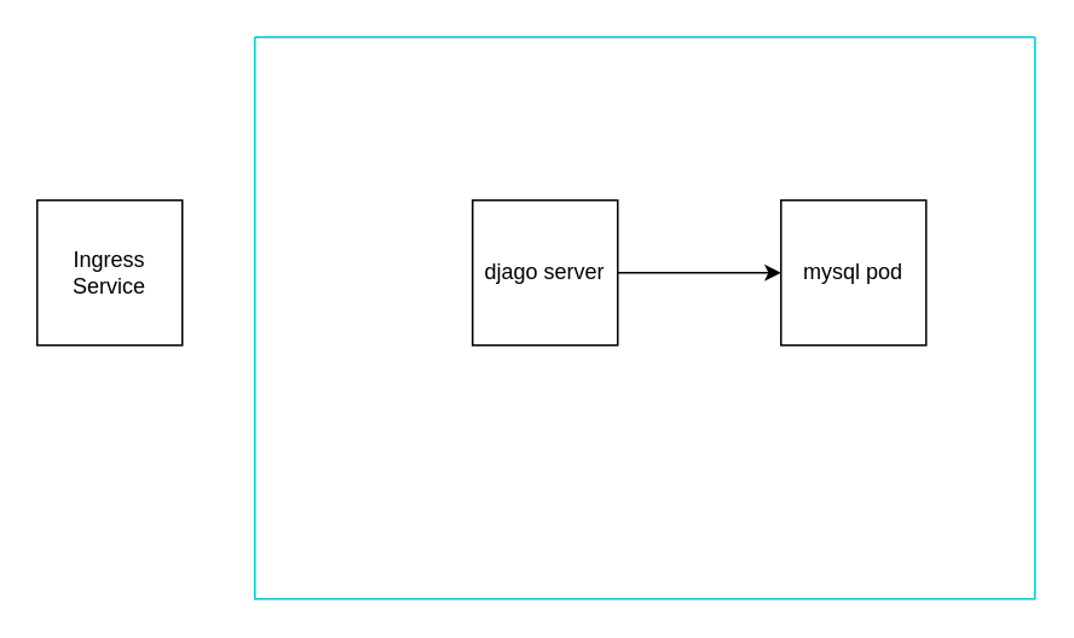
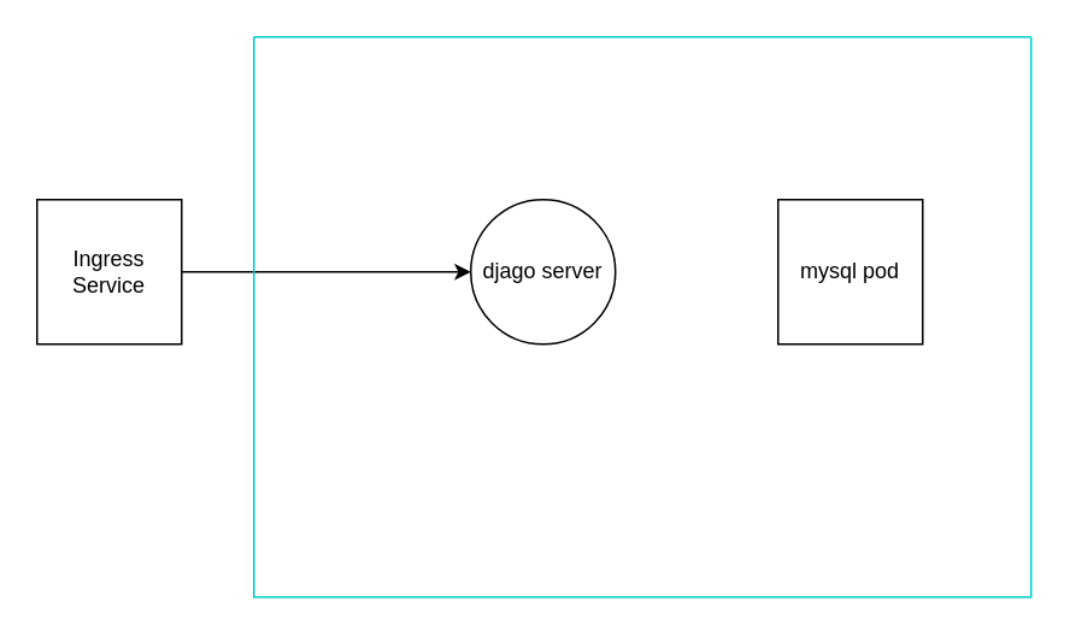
+ <mxCell id="2" style="edgeStyle=orthogonalEdgeStyle;rounded=0;orthogonalLoop=1;jettySize=auto;html=1;exitX=1;exitY=0.5;exitDx=0;exitDy=0;entryX=0;entryY=0.5;entryDx=0;entryDy=0;" edge="1" parent="1" source="3" target="5"><mxGeometry relative="1" as="geometry" /></mxCell>
- <mxCell id="5" value="djago server" style="whiteSpace=wrap;html=1;aspect=fixed;" vertex="1" parent="4"><mxGeometry x="120" y="90" width="80" height="80" as="geometry" /></mxCell>
+ <mxCell id="5" value="djago server" style="ellipse;whiteSpace=wrap;html=1;aspect=fixed;" vertex="1" parent="4"><mxGeometry x="120" y="90" width="80" height="80" as="geometry" /></mxCell>
- <mxCell id="7" style="edgeStyle=orthogonalEdgeStyle;rounded=0;orthogonalLoop=1;jettySize=auto;html=1;exitX=1;exitY=0.5;exitDx=0;exitDy=0;entryX=0;entryY=0.5;entryDx=0;entryDy=0;" edge="1" parent="4" source="5" target="6"><mxGeometry relative="1" as="geometry" /></mxCell>
